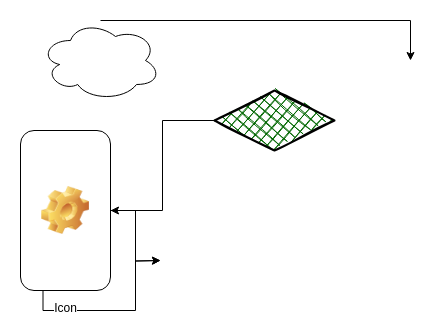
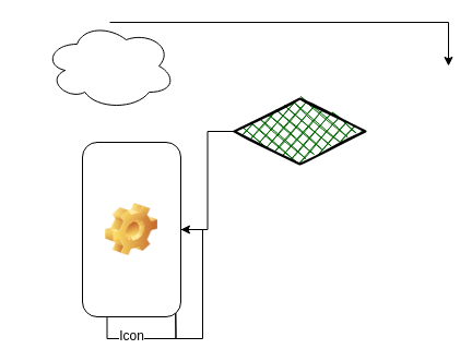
- <mxCell id="4" value="Icon" style="icon;html=1;image=img/clipart/Gear_128x128.png" parent="1" vertex="1"><mxGeometry x="20" y="130" width="90" height="160" as="geometry" /></mxCell>
+ <mxCell id="4" value="Icon" style="icon;html=1;image=img/clipart/Gear_128x128.png" parent="1" vertex="1"><mxGeometry x="75" y="130" width="90" height="160" as="geometry" /></mxCell>
